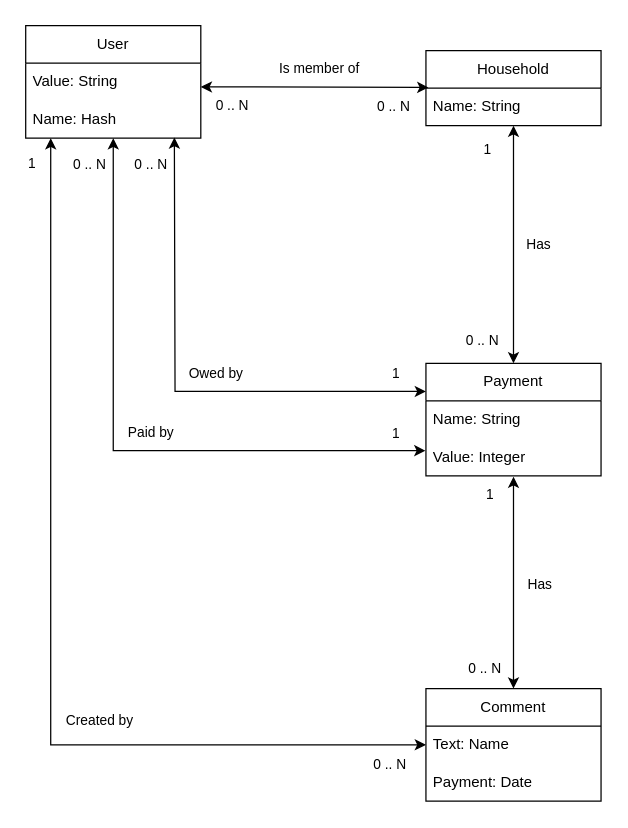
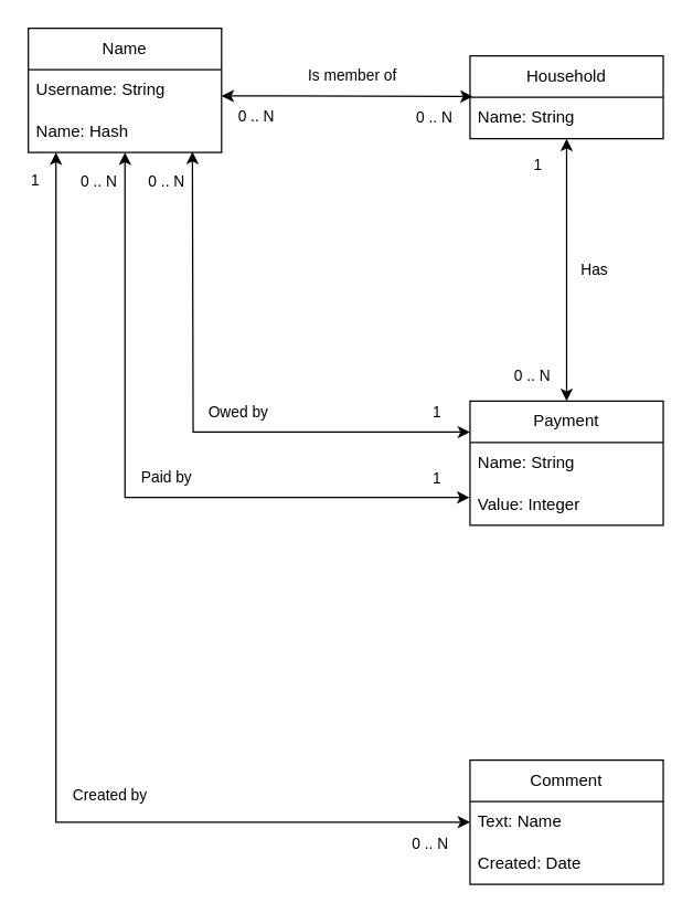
- <mxCell id="2" value="User" style="swimlane;fontStyle=0;childLayout=stackLayout;horizontal=1;startSize=30;horizontalStack=0;resizeParent=1;resizeParentMax=0;resizeLast=0;collapsible=1;marginBottom=0;whiteSpace=wrap;html=1;" vertex="1" parent="1"><mxGeometry x="20" y="20" width="140" height="90" as="geometry" /></mxCell>
+ <mxCell id="2" value="Name" style="swimlane;fontStyle=0;childLayout=stackLayout;horizontal=1;startSize=30;horizontalStack=0;resizeParent=1;resizeParentMax=0;resizeLast=0;collapsible=1;marginBottom=0;whiteSpace=wrap;html=1;" vertex="1" parent="1"><mxGeometry x="20" y="20" width="140" height="90" as="geometry" /></mxCell>
- <mxCell id="3" value="Value: String" style="text;strokeColor=none;fillColor=none;align=left;verticalAlign=middle;spacingLeft=4;spacingRight=4;overflow=hidden;points=[[0,0.5],[1,0.5]];portConstraint=eastwest;rotatable=0;whiteSpace=wrap;html=1;" vertex="1" parent="2"><mxGeometry y="30" width="140" height="30" as="geometry" /></mxCell>
+ <mxCell id="3" value="Username: String" style="text;strokeColor=none;fillColor=none;align=left;verticalAlign=middle;spacingLeft=4;spacingRight=4;overflow=hidden;points=[[0,0.5],[1,0.5]];portConstraint=eastwest;rotatable=0;whiteSpace=wrap;html=1;" vertex="1" parent="2"><mxGeometry y="30" width="140" height="30" as="geometry" /></mxCell>
- <mxCell id="7" style="edgeStyle=orthogonalEdgeStyle;rounded=0;orthogonalLoop=1;jettySize=auto;html=1;startArrow=classic;startFill=1;entryX=0.5;entryY=0;entryDx=0;entryDy=0;exitX=0.5;exitY=1.02;exitDx=0;exitDy=0;exitPerimeter=0;" edge="1" parent="1" source="17" target="22"><mxGeometry relative="1" as="geometry"><mxPoint x="410" y="390" as="sourcePoint" /><mxPoint x="130" y="350" as="targetPoint" /><Array as="points"><mxPoint x="410" y="440" /><mxPoint x="410" y="440" /></Array></mxGeometry></mxCell>
- <mxCell id="8" value="Has" style="edgeLabel;html=1;align=center;verticalAlign=middle;resizable=0;points=[];" vertex="1" connectable="0" parent="7"><mxGeometry x="0.309" y="2" relative="1" as="geometry"><mxPoint x="18" y="-25" as="offset" /></mxGeometry></mxCell>
- <mxCell id="9" value="1" style="edgeLabel;html=1;align=center;verticalAlign=middle;resizable=0;points=[];" vertex="1" connectable="0" parent="7"><mxGeometry x="-0.202" y="-1" relative="1" as="geometry"><mxPoint x="-19" y="-54" as="offset" /></mxGeometry></mxCell>
- <mxCell id="10" value="0 .. N" style="edgeLabel;html=1;align=center;verticalAlign=middle;resizable=0;points=[];" vertex="1" connectable="0" parent="7"><mxGeometry x="0.364" y="1" relative="1" as="geometry"><mxPoint x="-25" y="37" as="offset" /></mxGeometry></mxCell>
- <mxCell id="24" value="Payment: Date" style="text;strokeColor=none;fillColor=none;align=left;verticalAlign=middle;spacingLeft=4;spacingRight=4;overflow=hidden;points=[[0,0.5],[1,0.5]];portConstraint=eastwest;rotatable=0;whiteSpace=wrap;html=1;" vertex="1" parent="22"><mxGeometry y="60" width="140" height="30" as="geometry" /></mxCell>
+ <mxCell id="24" value="Created: Date" style="text;strokeColor=none;fillColor=none;align=left;verticalAlign=middle;spacingLeft=4;spacingRight=4;overflow=hidden;points=[[0,0.5],[1,0.5]];portConstraint=eastwest;rotatable=0;whiteSpace=wrap;html=1;" vertex="1" parent="22"><mxGeometry y="60" width="140" height="30" as="geometry" /></mxCell>
